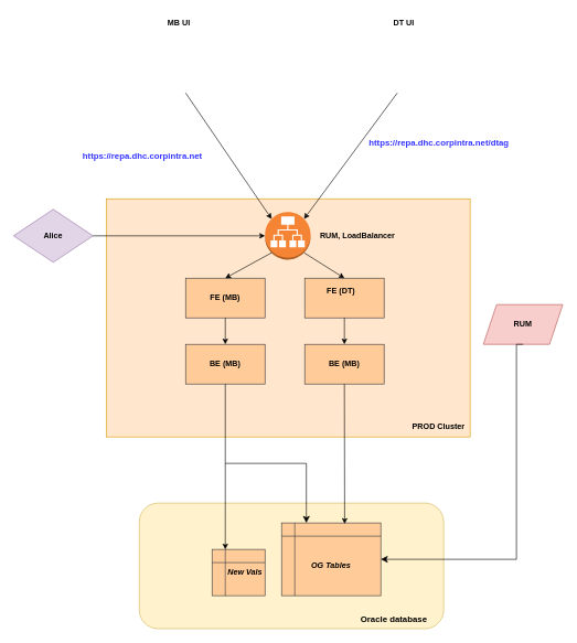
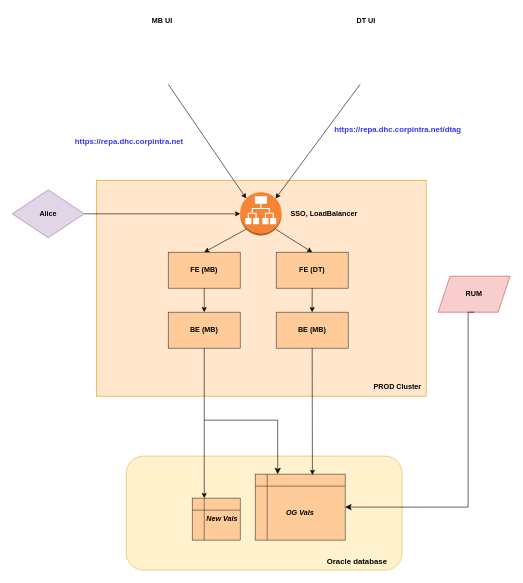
- <mxCell id="32" value="&lt;b&gt;RUM, LoadBalancer&lt;/b&gt;" style="text;html=1;strokeColor=none;fillColor=none;align=center;verticalAlign=middle;whiteSpace=wrap;rounded=0;" parent="1" vertex="1"><mxGeometry x="480" y="341" width="120" height="30" as="geometry" /></mxCell>
+ <mxCell id="32" value="&lt;b&gt;SSO, LoadBalancer&lt;/b&gt;" style="text;html=1;strokeColor=none;fillColor=none;align=center;verticalAlign=middle;whiteSpace=wrap;rounded=0;" parent="1" vertex="1"><mxGeometry x="480" y="341" width="120" height="30" as="geometry" /></mxCell>
- <mxCell id="22" value="&lt;b&gt;FE (DT)&lt;/b&gt;" style="text;html=1;strokeColor=none;fillColor=none;align=center;verticalAlign=middle;whiteSpace=wrap;rounded=0;" parent="1" vertex="1"><mxGeometry x="485" y="425" width="60" height="30" as="geometry" /></mxCell>
+ <mxCell id="22" value="&lt;b&gt;FE (DT)&lt;/b&gt;" style="text;html=1;strokeColor=none;fillColor=none;align=center;verticalAlign=middle;whiteSpace=wrap;rounded=0;" parent="1" vertex="1"><mxGeometry x="490" y="435" width="60" height="30" as="geometry" /></mxCell>
- <mxCell id="35" value="&lt;i&gt;&lt;b&gt;OG Tables&lt;/b&gt;&lt;/i&gt;" style="text;html=1;strokeColor=none;fillColor=none;align=center;verticalAlign=middle;whiteSpace=wrap;rounded=0;" parent="1" vertex="1"><mxGeometry x="465" y="840" width="70" height="30" as="geometry" /></mxCell>
+ <mxCell id="35" value="&lt;i&gt;&lt;b&gt;OG Vals&lt;/b&gt;&lt;/i&gt;" style="text;html=1;strokeColor=none;fillColor=none;align=center;verticalAlign=middle;whiteSpace=wrap;rounded=0;" parent="1" vertex="1"><mxGeometry x="465" y="840" width="70" height="30" as="geometry" /></mxCell>
